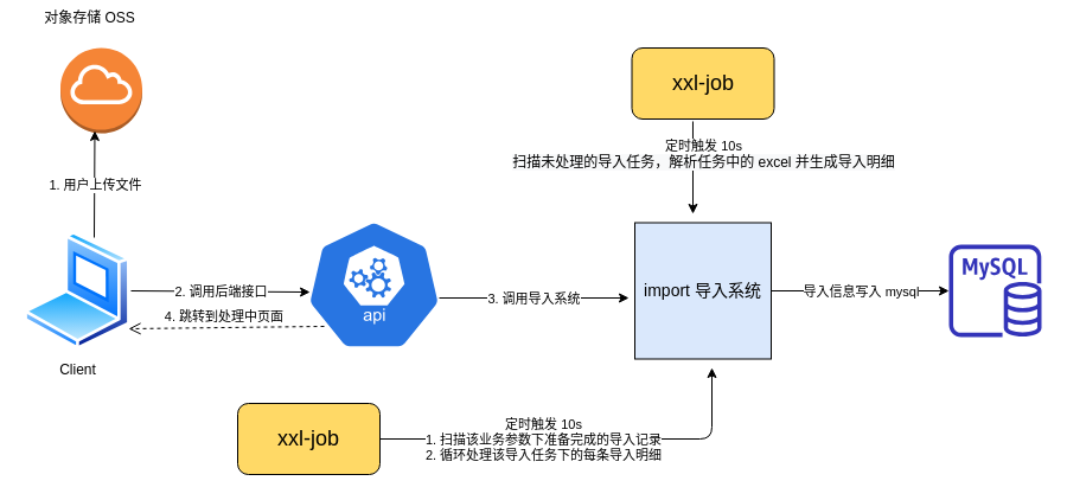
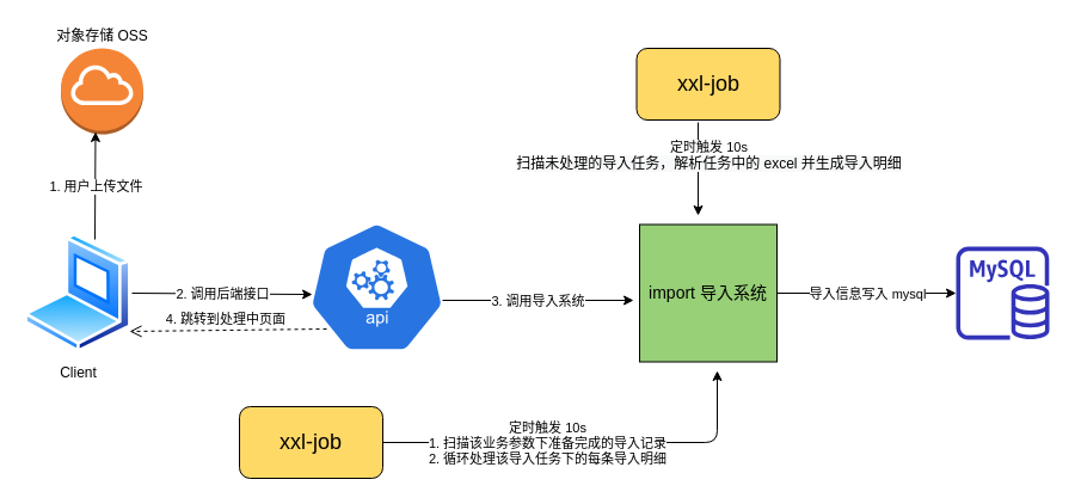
- <mxCell id="7" value="对象存储 OSS" style="text;html=1;align=center;verticalAlign=middle;resizable=0;points=[];autosize=1;" vertex="1" parent="1"><mxGeometry x="30" y="5" width="90" height="20" as="geometry" /></mxCell>
+ <mxCell id="7" value="对象存储 OSS" style="text;html=1;align=center;verticalAlign=middle;resizable=0;points=[];autosize=1;" vertex="1" parent="1"><mxGeometry x="40" y="20" width="90" height="20" as="geometry" /></mxCell>
- <mxCell id="2" value="&lt;font style=&quot;font-size: 14px&quot;&gt;import&amp;nbsp;导入系统&lt;/font&gt;" style="whiteSpace=wrap;html=1;aspect=fixed;fillColor=#dae8fc;" vertex="1" parent="1"><mxGeometry x="535" y="187.5" width="115" height="115" as="geometry" /></mxCell>
+ <mxCell id="2" value="&lt;font style=&quot;font-size: 14px&quot;&gt;import&amp;nbsp;导入系统&lt;/font&gt;" style="whiteSpace=wrap;html=1;aspect=fixed;fillColor=#97D077;" vertex="1" parent="1"><mxGeometry x="535" y="187.5" width="115" height="115" as="geometry" /></mxCell>
